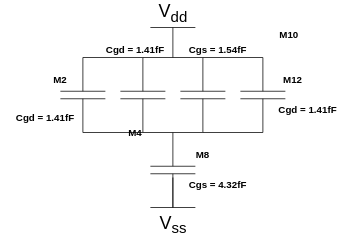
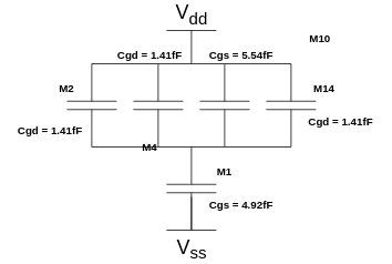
- <mxCell id="20" value="Cgs = 1.54fF" style="text;html=1;strokeColor=none;fillColor=none;align=center;verticalAlign=middle;whiteSpace=wrap;rounded=0;fontSize=13;fontStyle=1" vertex="1" parent="1"><mxGeometry x="250" y="40" width="80" height="20" as="geometry" /></mxCell>
+ <mxCell id="20" value="Cgs = 5.54fF" style="text;html=1;strokeColor=none;fillColor=none;align=center;verticalAlign=middle;whiteSpace=wrap;rounded=0;fontSize=13;fontStyle=1" vertex="1" parent="1"><mxGeometry x="250" y="40" width="80" height="20" as="geometry" /></mxCell>
- <mxCell id="21" value="M12" style="text;html=1;strokeColor=none;fillColor=none;align=center;verticalAlign=middle;whiteSpace=wrap;rounded=0;fontSize=13;fontStyle=1" vertex="1" parent="1"><mxGeometry x="370" y="80" width="40" height="20" as="geometry" /></mxCell>
+ <mxCell id="21" value="M14" style="text;html=1;strokeColor=none;fillColor=none;align=center;verticalAlign=middle;whiteSpace=wrap;rounded=0;fontSize=13;fontStyle=1" vertex="1" parent="1"><mxGeometry x="370" y="80" width="40" height="20" as="geometry" /></mxCell>
- <mxCell id="23" value="M8" style="text;html=1;strokeColor=none;fillColor=none;align=center;verticalAlign=middle;whiteSpace=wrap;rounded=0;fontSize=13;fontStyle=1" vertex="1" parent="1"><mxGeometry x="250" y="180" width="40" height="20" as="geometry" /></mxCell>
+ <mxCell id="23" value="M1" style="text;html=1;strokeColor=none;fillColor=none;align=center;verticalAlign=middle;whiteSpace=wrap;rounded=0;fontSize=13;fontStyle=1" vertex="1" parent="1"><mxGeometry x="250" y="180" width="40" height="20" as="geometry" /></mxCell>
- <mxCell id="24" value="Cgs = 4.32fF" style="text;html=1;strokeColor=none;fillColor=none;align=center;verticalAlign=middle;whiteSpace=wrap;rounded=0;fontSize=13;fontStyle=1" vertex="1" parent="1"><mxGeometry x="250" y="220" width="80" height="20" as="geometry" /></mxCell>
+ <mxCell id="24" value="Cgs = 4.92fF" style="text;html=1;strokeColor=none;fillColor=none;align=center;verticalAlign=middle;whiteSpace=wrap;rounded=0;fontSize=13;fontStyle=1" vertex="1" parent="1"><mxGeometry x="250" y="220" width="80" height="20" as="geometry" /></mxCell>
